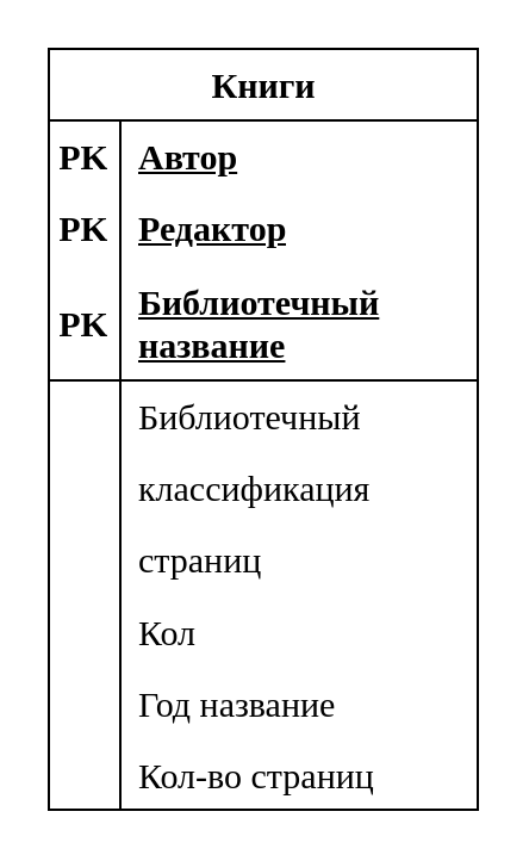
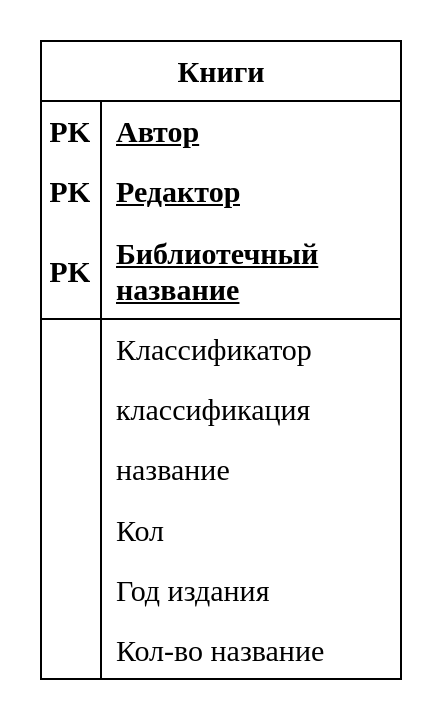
- <mxCell id="14" value="Библиотечный" style="shape=partialRectangle;connectable=0;fillColor=none;top=0;left=0;bottom=0;right=0;align=left;spacingLeft=6;overflow=hidden;whiteSpace=wrap;html=1;fontFamily=Times New Roman;fontSize=15;" vertex="1" parent="12"><mxGeometry x="30" width="150" height="30" as="geometry"><mxRectangle width="150" height="30" as="alternateBounds" /></mxGeometry></mxCell>
+ <mxCell id="14" value="Классификатор" style="shape=partialRectangle;connectable=0;fillColor=none;top=0;left=0;bottom=0;right=0;align=left;spacingLeft=6;overflow=hidden;whiteSpace=wrap;html=1;fontFamily=Times New Roman;fontSize=15;" vertex="1" parent="12"><mxGeometry x="30" width="150" height="30" as="geometry"><mxRectangle width="150" height="30" as="alternateBounds" /></mxGeometry></mxCell>
- <mxCell id="20" value="&lt;span style=&quot;font-size: 15px; line-height: 107%; color: black;&quot;&gt;страниц&lt;/span&gt;" style="shape=partialRectangle;connectable=0;fillColor=none;top=0;left=0;bottom=0;right=0;align=left;spacingLeft=6;overflow=hidden;whiteSpace=wrap;html=1;fontFamily=Times New Roman;fontSize=15;" vertex="1" parent="18"><mxGeometry x="30" width="150" height="30" as="geometry"><mxRectangle width="150" height="30" as="alternateBounds" /></mxGeometry></mxCell>
+ <mxCell id="20" value="&lt;span style=&quot;font-size: 15px; line-height: 107%; color: black;&quot;&gt;название&lt;/span&gt;" style="shape=partialRectangle;connectable=0;fillColor=none;top=0;left=0;bottom=0;right=0;align=left;spacingLeft=6;overflow=hidden;whiteSpace=wrap;html=1;fontFamily=Times New Roman;fontSize=15;" vertex="1" parent="18"><mxGeometry x="30" width="150" height="30" as="geometry"><mxRectangle width="150" height="30" as="alternateBounds" /></mxGeometry></mxCell>
- <mxCell id="26" value="Год название" style="shape=partialRectangle;connectable=0;fillColor=none;top=0;left=0;bottom=0;right=0;align=left;spacingLeft=6;overflow=hidden;fontFamily=Times New Roman;fontSize=15;" vertex="1" parent="24"><mxGeometry x="30" width="150" height="30" as="geometry"><mxRectangle width="150" height="30" as="alternateBounds" /></mxGeometry></mxCell>
+ <mxCell id="26" value="Год издания" style="shape=partialRectangle;connectable=0;fillColor=none;top=0;left=0;bottom=0;right=0;align=left;spacingLeft=6;overflow=hidden;fontFamily=Times New Roman;fontSize=15;" vertex="1" parent="24"><mxGeometry x="30" width="150" height="30" as="geometry"><mxRectangle width="150" height="30" as="alternateBounds" /></mxGeometry></mxCell>
- <mxCell id="29" value="Кол-во страниц" style="shape=partialRectangle;connectable=0;fillColor=none;top=0;left=0;bottom=0;right=0;align=left;spacingLeft=6;overflow=hidden;fontFamily=Times New Roman;fontSize=15;" vertex="1" parent="27"><mxGeometry x="30" width="150" height="30" as="geometry"><mxRectangle width="150" height="30" as="alternateBounds" /></mxGeometry></mxCell>
+ <mxCell id="29" value="Кол-во название" style="shape=partialRectangle;connectable=0;fillColor=none;top=0;left=0;bottom=0;right=0;align=left;spacingLeft=6;overflow=hidden;fontFamily=Times New Roman;fontSize=15;" vertex="1" parent="27"><mxGeometry x="30" width="150" height="30" as="geometry"><mxRectangle width="150" height="30" as="alternateBounds" /></mxGeometry></mxCell>
